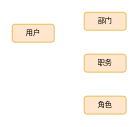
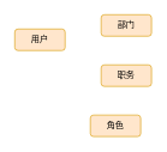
- <mxCell id="5" value="角色" style="rounded=1;whiteSpace=wrap;html=1;fillColor=#ffe6cc;strokeColor=#d79b00;" vertex="1" parent="1"><mxGeometry x="140" y="160" width="70" height="30" as="geometry" /></mxCell>
+ <mxCell id="5" value="角色" style="rounded=1;whiteSpace=wrap;html=1;fillColor=#ffe6cc;strokeColor=#d79b00;" vertex="1" parent="1"><mxGeometry x="125" y="160" width="70" height="30" as="geometry" /></mxCell>
